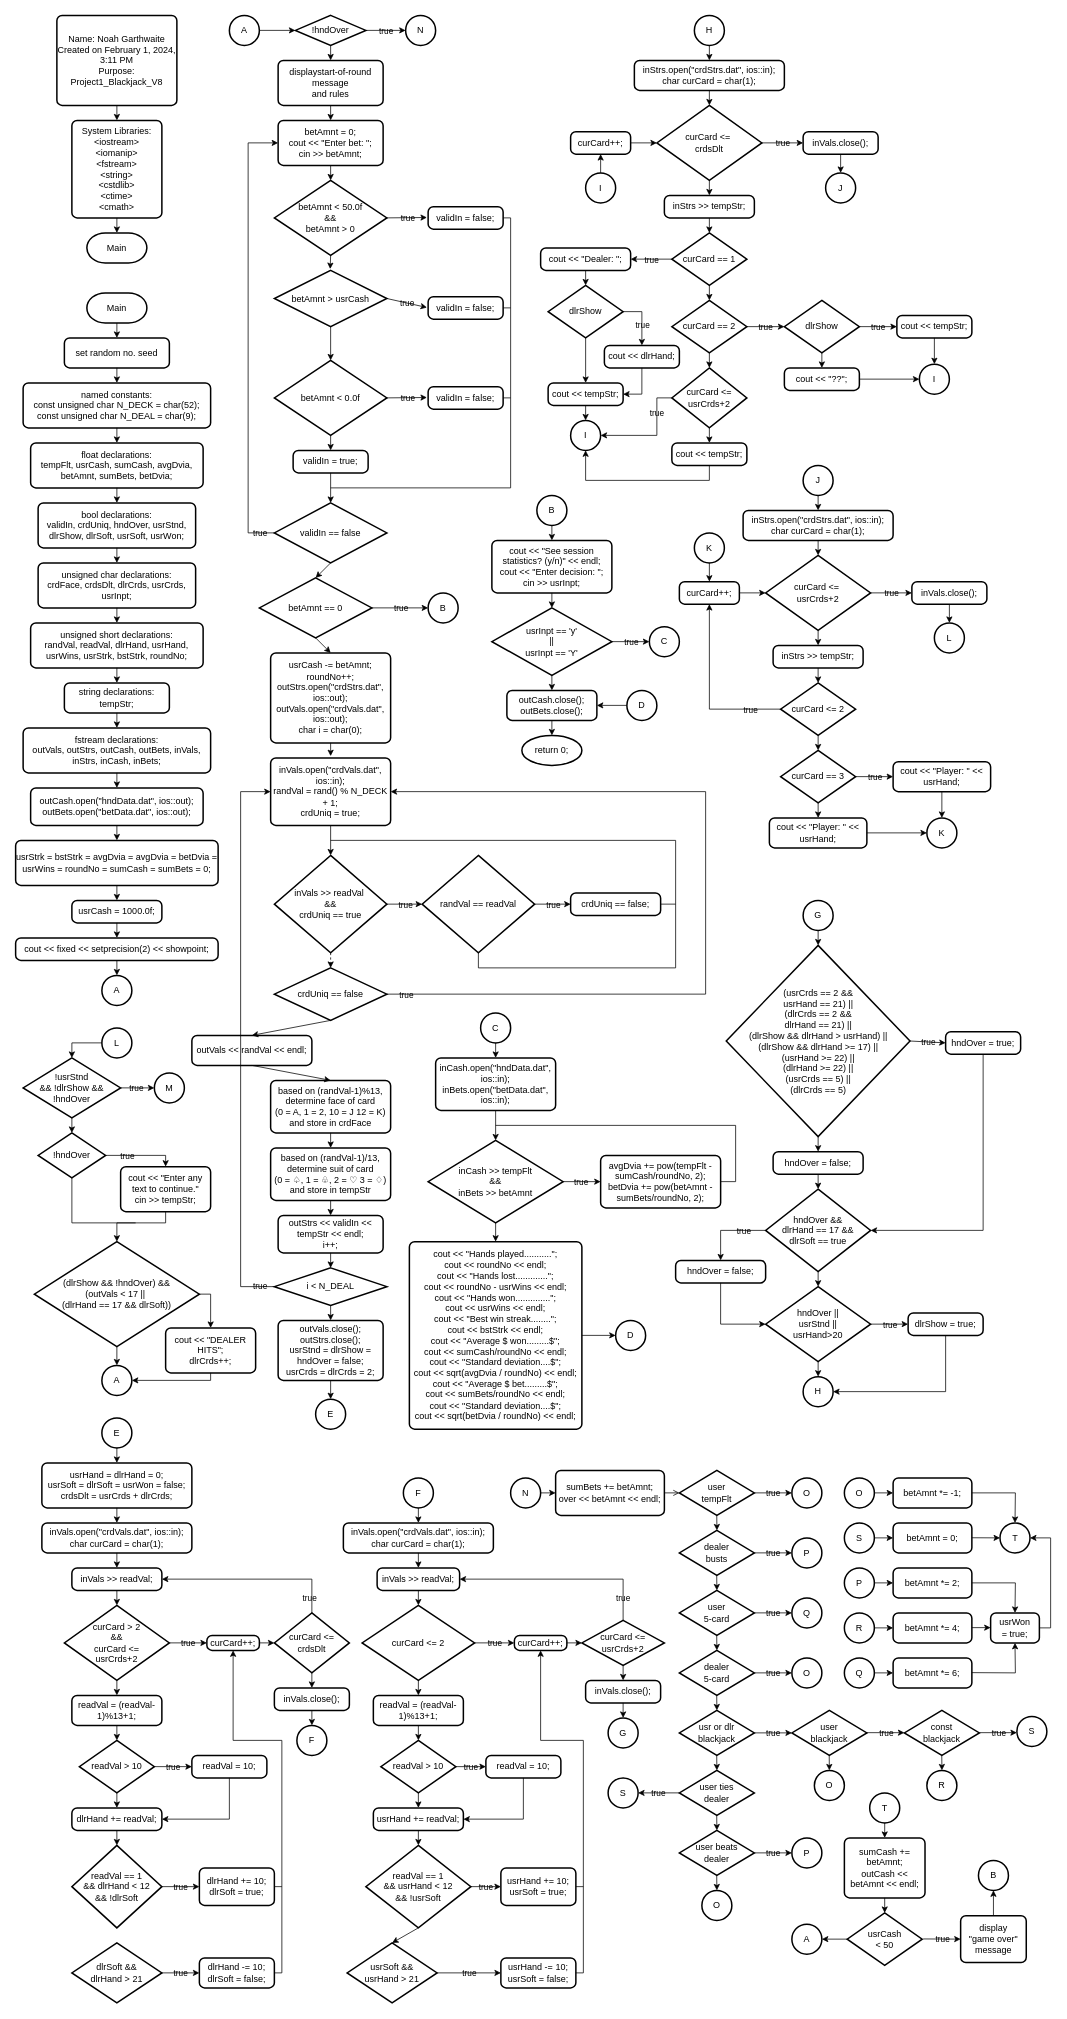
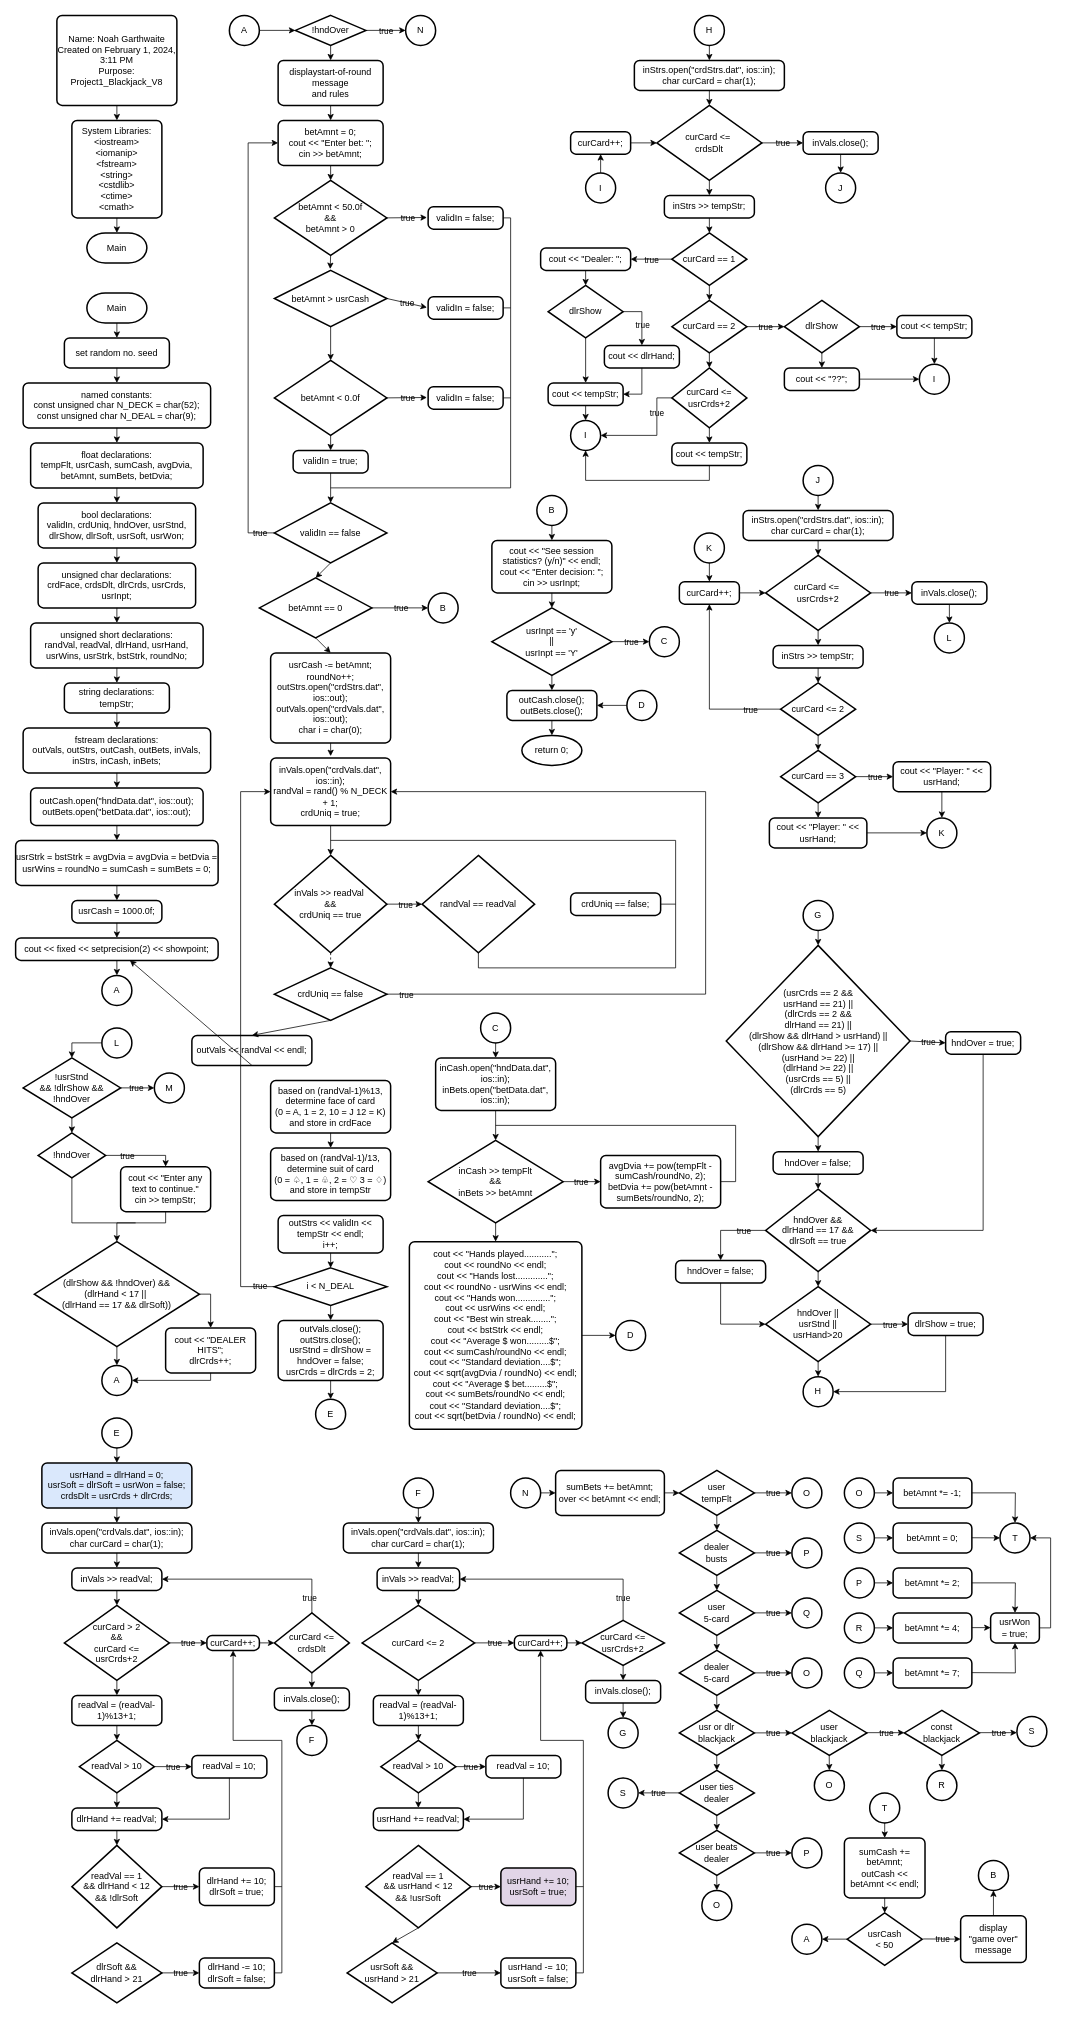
- <mxCell id="74" value="" style="endArrow=classic;html=1;rounded=0;exitX=1;exitY=0.5;exitDx=0;exitDy=0;exitPerimeter=0;entryX=0;entryY=0.5;entryDx=0;entryDy=0;labelBackgroundColor=none;" parent="1" source="72" target="73" edge="1"><mxGeometry relative="1" as="geometry"><mxPoint x="730.01" y="1210" as="sourcePoint" /><mxPoint x="775.01" y="1210" as="targetPoint" /></mxGeometry></mxCell>
- <mxCell id="75" value="true" style="edgeLabel;resizable=0;html=1;align=center;verticalAlign=middle;labelBackgroundColor=none;" parent="74" connectable="0" vertex="1"><mxGeometry relative="1" as="geometry" /></mxCell>
- <mxCell id="88" value="" style="endArrow=classic;html=1;rounded=0;exitX=0.5;exitY=1;exitDx=0;exitDy=0;entryX=0.5;entryY=0;entryDx=0;entryDy=0;labelBackgroundColor=none;" parent="1" source="84" target="86" edge="1"><mxGeometry width="50" height="50" relative="1" as="geometry"><mxPoint x="450.01" y="1370" as="sourcePoint" /><mxPoint x="450.01" y="1390" as="targetPoint" /></mxGeometry></mxCell>
+ <mxCell id="88" value="" style="endArrow=classic;html=1;rounded=0;exitX=0.5;exitY=1;exitDx=0;exitDy=0;labelBackgroundColor=none;" parent="1" source="84" target="29" edge="1"><mxGeometry width="50" height="50" relative="1" as="geometry"><mxPoint x="450.01" y="1370" as="sourcePoint" /><mxPoint x="450.01" y="1390" as="targetPoint" /></mxGeometry></mxCell>
- <mxCell id="91" value="" style="endArrow=classic;html=1;rounded=0;exitX=0.5;exitY=1;exitDx=0;exitDy=0;entryX=0.5;entryY=0;entryDx=0;entryDy=0;labelBackgroundColor=none;" parent="1" source="87" target="90" edge="1"><mxGeometry width="50" height="50" relative="1" as="geometry"><mxPoint x="450.01" y="1520" as="sourcePoint" /><mxPoint x="450.01" y="1540" as="targetPoint" /></mxGeometry></mxCell>
- <mxCell id="323" value="&lt;div&gt;(dlrShow &amp;amp;&amp;amp; !hndOver) &amp;amp;&amp;amp;&lt;/div&gt;&lt;div&gt;(outVals &amp;lt; 17 ||&amp;nbsp;&lt;/div&gt;&lt;div&gt;(dlrHand == 17 &amp;amp;&amp;amp; dlrSoft))&lt;br&gt;&lt;/div&gt;" style="strokeWidth=2;html=1;shape=mxgraph.flowchart.decision;whiteSpace=wrap;labelBackgroundColor=none;" vertex="1" parent="1"><mxGeometry x="45" y="1655" width="220" height="140" as="geometry" /></mxCell>
+ <mxCell id="323" value="&lt;div&gt;(dlrShow &amp;amp;&amp;amp; !hndOver) &amp;amp;&amp;amp;&lt;/div&gt;&lt;div&gt;(dlrHand &amp;lt; 17 ||&amp;nbsp;&lt;/div&gt;&lt;div&gt;(dlrHand == 17 &amp;amp;&amp;amp; dlrSoft))&lt;br&gt;&lt;/div&gt;" style="strokeWidth=2;html=1;shape=mxgraph.flowchart.decision;whiteSpace=wrap;labelBackgroundColor=none;" vertex="1" parent="1"><mxGeometry x="45" y="1655" width="220" height="140" as="geometry" /></mxCell>
- <mxCell id="101" value="usrHand = dlrHand = 0;&lt;br&gt;usrSoft = dlrSoft = usrWon = false;&lt;br&gt;&lt;div&gt;crdsDlt = usrCrds + dlrCrds;&lt;/div&gt;" style="rounded=1;whiteSpace=wrap;html=1;absoluteArcSize=1;arcSize=14;strokeWidth=2;labelBackgroundColor=none;" parent="1" vertex="1"><mxGeometry x="54.99" y="1950" width="200" height="60" as="geometry" /></mxCell>
+ <mxCell id="101" value="usrHand = dlrHand = 0;&lt;br&gt;usrSoft = dlrSoft = usrWon = false;&lt;br&gt;&lt;div&gt;crdsDlt = usrCrds + dlrCrds;&lt;/div&gt;" style="rounded=1;whiteSpace=wrap;html=1;absoluteArcSize=1;arcSize=14;strokeWidth=2;labelBackgroundColor=none;fillColor=#dae8fc;" parent="1" vertex="1"><mxGeometry x="54.99" y="1950" width="200" height="60" as="geometry" /></mxCell>
- <mxCell id="342" value="" style="endArrow=open;html=1;rounded=0;exitX=1;exitY=0.5;exitDx=0;exitDy=0;entryX=0;entryY=0.5;entryDx=0;entryDy=0;entryPerimeter=0;labelBackgroundColor=none;" edge="1" parent="1" source="339" target="341"><mxGeometry width="50" height="50" relative="1" as="geometry"><mxPoint x="679.99" y="2000" as="sourcePoint" /><mxPoint x="709.99" y="2000" as="targetPoint" /></mxGeometry></mxCell>
+ <mxCell id="342" value="" style="endArrow=classic;html=1;rounded=0;exitX=1;exitY=0.5;exitDx=0;exitDy=0;entryX=0;entryY=0.5;entryDx=0;entryDy=0;entryPerimeter=0;labelBackgroundColor=none;" edge="1" parent="1" source="339" target="341"><mxGeometry width="50" height="50" relative="1" as="geometry"><mxPoint x="679.99" y="2000" as="sourcePoint" /><mxPoint x="709.99" y="2000" as="targetPoint" /></mxGeometry></mxCell>
- <mxCell id="345" value="betAmnt *= 6;" style="rounded=1;whiteSpace=wrap;html=1;absoluteArcSize=1;arcSize=14;strokeWidth=2;labelBackgroundColor=none;" vertex="1" parent="1"><mxGeometry x="1189.98" y="2210" width="105.01" height="40" as="geometry" /></mxCell>
+ <mxCell id="345" value="betAmnt *= 7;" style="rounded=1;whiteSpace=wrap;html=1;absoluteArcSize=1;arcSize=14;strokeWidth=2;labelBackgroundColor=none;" vertex="1" parent="1"><mxGeometry x="1189.98" y="2210" width="105.01" height="40" as="geometry" /></mxCell>
- <mxCell id="171" value="" style="endArrow=classic;html=1;rounded=0;exitX=0.5;exitY=1;exitDx=0;exitDy=0;entryX=0.5;entryY=0;entryDx=0;entryDy=0;entryPerimeter=0;labelBackgroundColor=none;" parent="1" source="168" target="170" edge="1"><mxGeometry width="50" height="50" relative="1" as="geometry"><mxPoint x="566.99" y="2400" as="sourcePoint" /><mxPoint x="566.99" y="2420" as="targetPoint" /></mxGeometry></mxCell>
- <mxCell id="174" value="&lt;div&gt;usrHand += 10;&lt;/div&gt;&lt;div&gt;usrSoft = true;&lt;br&gt;&lt;/div&gt;" style="rounded=1;whiteSpace=wrap;html=1;absoluteArcSize=1;arcSize=14;strokeWidth=2;labelBackgroundColor=none;" parent="1" vertex="1"><mxGeometry x="666.99" y="2490" width="100" height="50" as="geometry" /></mxCell>
+ <mxCell id="174" value="&lt;div&gt;usrHand += 10;&lt;/div&gt;&lt;div&gt;usrSoft = true;&lt;br&gt;&lt;/div&gt;" style="rounded=1;whiteSpace=wrap;html=1;absoluteArcSize=1;arcSize=14;strokeWidth=2;labelBackgroundColor=none;fillColor=#e1d5e7;" parent="1" vertex="1"><mxGeometry x="666.99" y="2490" width="100" height="50" as="geometry" /></mxCell>
